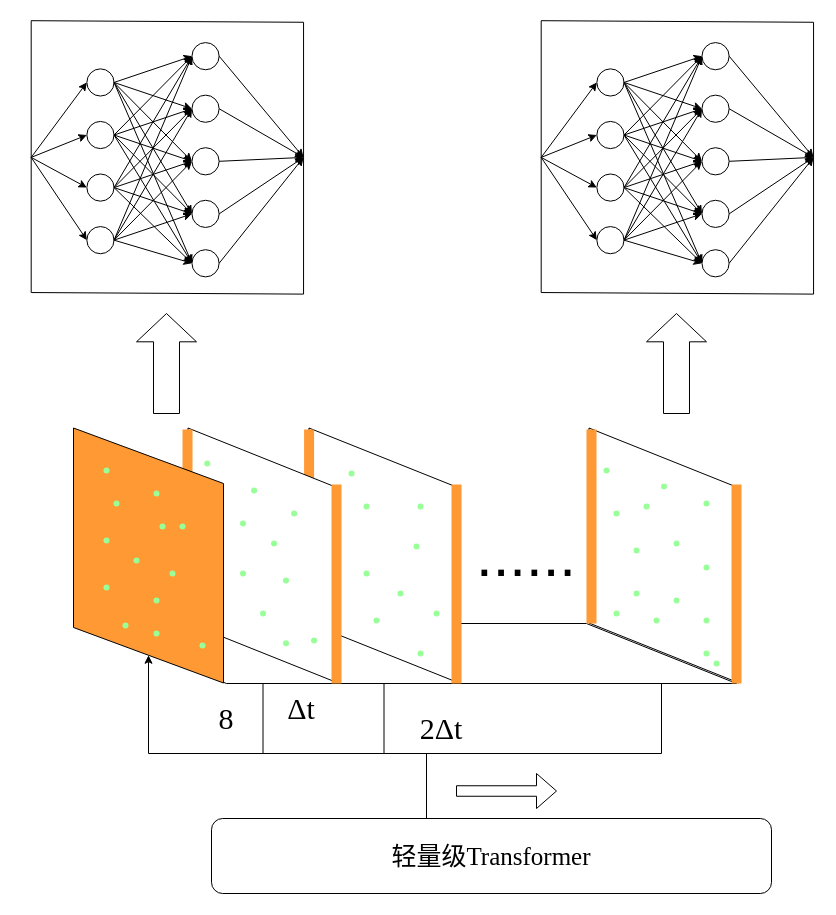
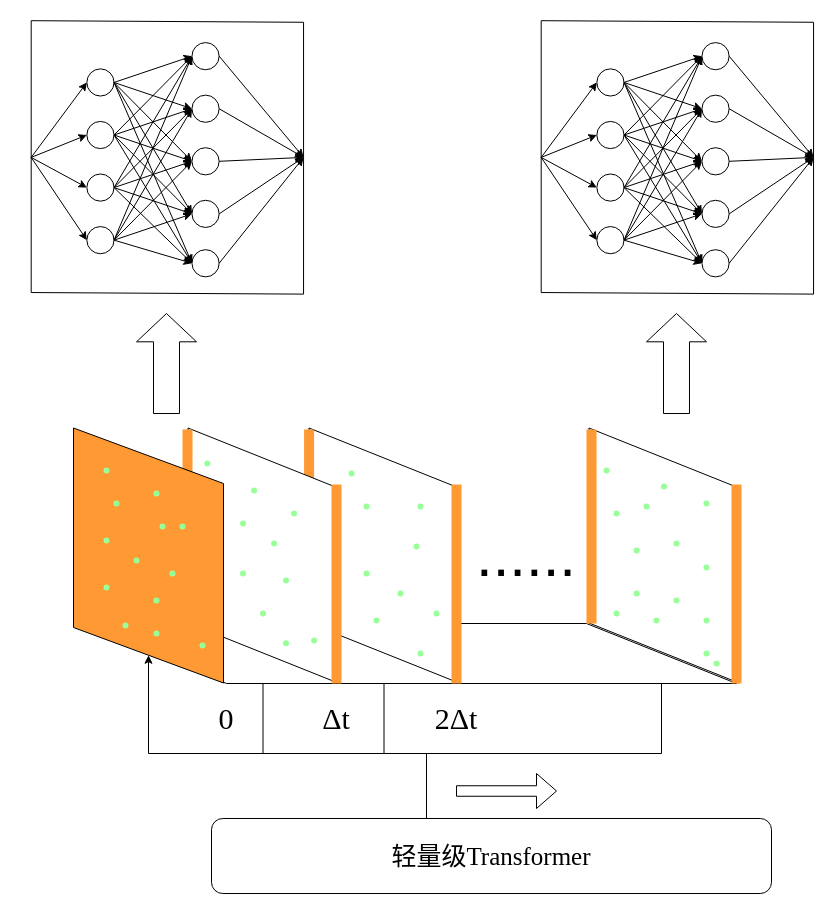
- <mxCell id="14" value="&lt;font face=&quot;Times New Roman&quot; style=&quot;font-size: 30px;&quot;&gt;Δt&lt;/font&gt;" style="text;html=1;align=center;verticalAlign=middle;whiteSpace=wrap;rounded=0;" vertex="1" parent="1"><mxGeometry x="271" y="693" width="60" height="30" as="geometry" /></mxCell>
+ <mxCell id="14" value="&lt;font face=&quot;Times New Roman&quot; style=&quot;font-size: 30px;&quot;&gt;Δt&lt;/font&gt;" style="text;html=1;align=center;verticalAlign=middle;whiteSpace=wrap;rounded=0;" vertex="1" parent="1"><mxGeometry x="306" y="703" width="60" height="30" as="geometry" /></mxCell>
- <mxCell id="13" value="&lt;font face=&quot;Times New Roman&quot; style=&quot;font-size: 30px;&quot;&gt;8&lt;/font&gt;" style="text;html=1;align=center;verticalAlign=middle;whiteSpace=wrap;rounded=0;" vertex="1" parent="1"><mxGeometry x="196" y="703" width="60" height="30" as="geometry" /></mxCell>
+ <mxCell id="13" value="&lt;font face=&quot;Times New Roman&quot; style=&quot;font-size: 30px;&quot;&gt;0&lt;/font&gt;" style="text;html=1;align=center;verticalAlign=middle;whiteSpace=wrap;rounded=0;" vertex="1" parent="1"><mxGeometry x="196" y="703" width="60" height="30" as="geometry" /></mxCell>
- <mxCell id="15" value="&lt;font face=&quot;Times New Roman&quot; style=&quot;font-size: 30px;&quot;&gt;2Δt&lt;/font&gt;" style="text;html=1;align=center;verticalAlign=middle;whiteSpace=wrap;rounded=0;" vertex="1" parent="1"><mxGeometry x="411" y="713" width="60" height="30" as="geometry" /></mxCell>
+ <mxCell id="15" value="&lt;font face=&quot;Times New Roman&quot; style=&quot;font-size: 30px;&quot;&gt;2Δt&lt;/font&gt;" style="text;html=1;align=center;verticalAlign=middle;whiteSpace=wrap;rounded=0;" vertex="1" parent="1"><mxGeometry x="426" y="703" width="60" height="30" as="geometry" /></mxCell>
